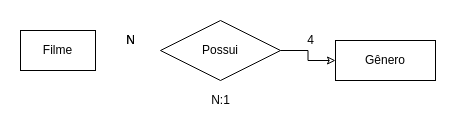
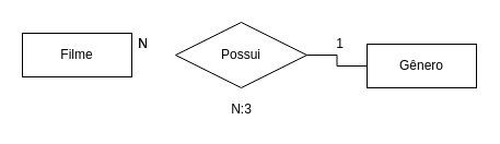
- <mxCell id="8" value="4" style="text;html=1;align=center;verticalAlign=middle;resizable=0;points=[];autosize=1;strokeColor=none;" vertex="1" parent="1"><mxGeometry x="300" y="30" width="20" height="20" as="geometry" /></mxCell>
+ <mxCell id="8" value="1" style="text;html=1;align=center;verticalAlign=middle;resizable=0;points=[];autosize=1;strokeColor=none;" vertex="1" parent="1"><mxGeometry x="300" y="30" width="20" height="20" as="geometry" /></mxCell>
- <mxCell id="2" value="Filme" style="whiteSpace=wrap;html=1;align=center;" vertex="1" parent="1"><mxGeometry x="20" y="30" width="75" height="40" as="geometry" /></mxCell>
+ <mxCell id="2" value="Filme" style="whiteSpace=wrap;html=1;align=center;" vertex="1" parent="1"><mxGeometry x="20" y="30" width="100" height="40" as="geometry" /></mxCell>
- <mxCell id="3" style="edgeStyle=orthogonalEdgeStyle;rounded=0;orthogonalLoop=1;jettySize=auto;html=1;endArrow=classic;endFill=0;" edge="1" parent="1" source="4" target="5"><mxGeometry relative="1" as="geometry" /></mxCell>
+ <mxCell id="3" style="edgeStyle=orthogonalEdgeStyle;rounded=0;orthogonalLoop=1;jettySize=auto;html=1;endArrow=none;endFill=0;" edge="1" parent="1" source="4" target="5"><mxGeometry relative="1" as="geometry" /></mxCell>
- <mxCell id="9" value="N:1" style="text;html=1;align=center;verticalAlign=middle;resizable=0;points=[];autosize=1;strokeColor=none;" vertex="1" parent="1"><mxGeometry x="205" y="90" width="30" height="20" as="geometry" /></mxCell>
+ <mxCell id="9" value="N:3" style="text;html=1;align=center;verticalAlign=middle;resizable=0;points=[];autosize=1;strokeColor=none;" vertex="1" parent="1"><mxGeometry x="205" y="90" width="30" height="20" as="geometry" /></mxCell>
